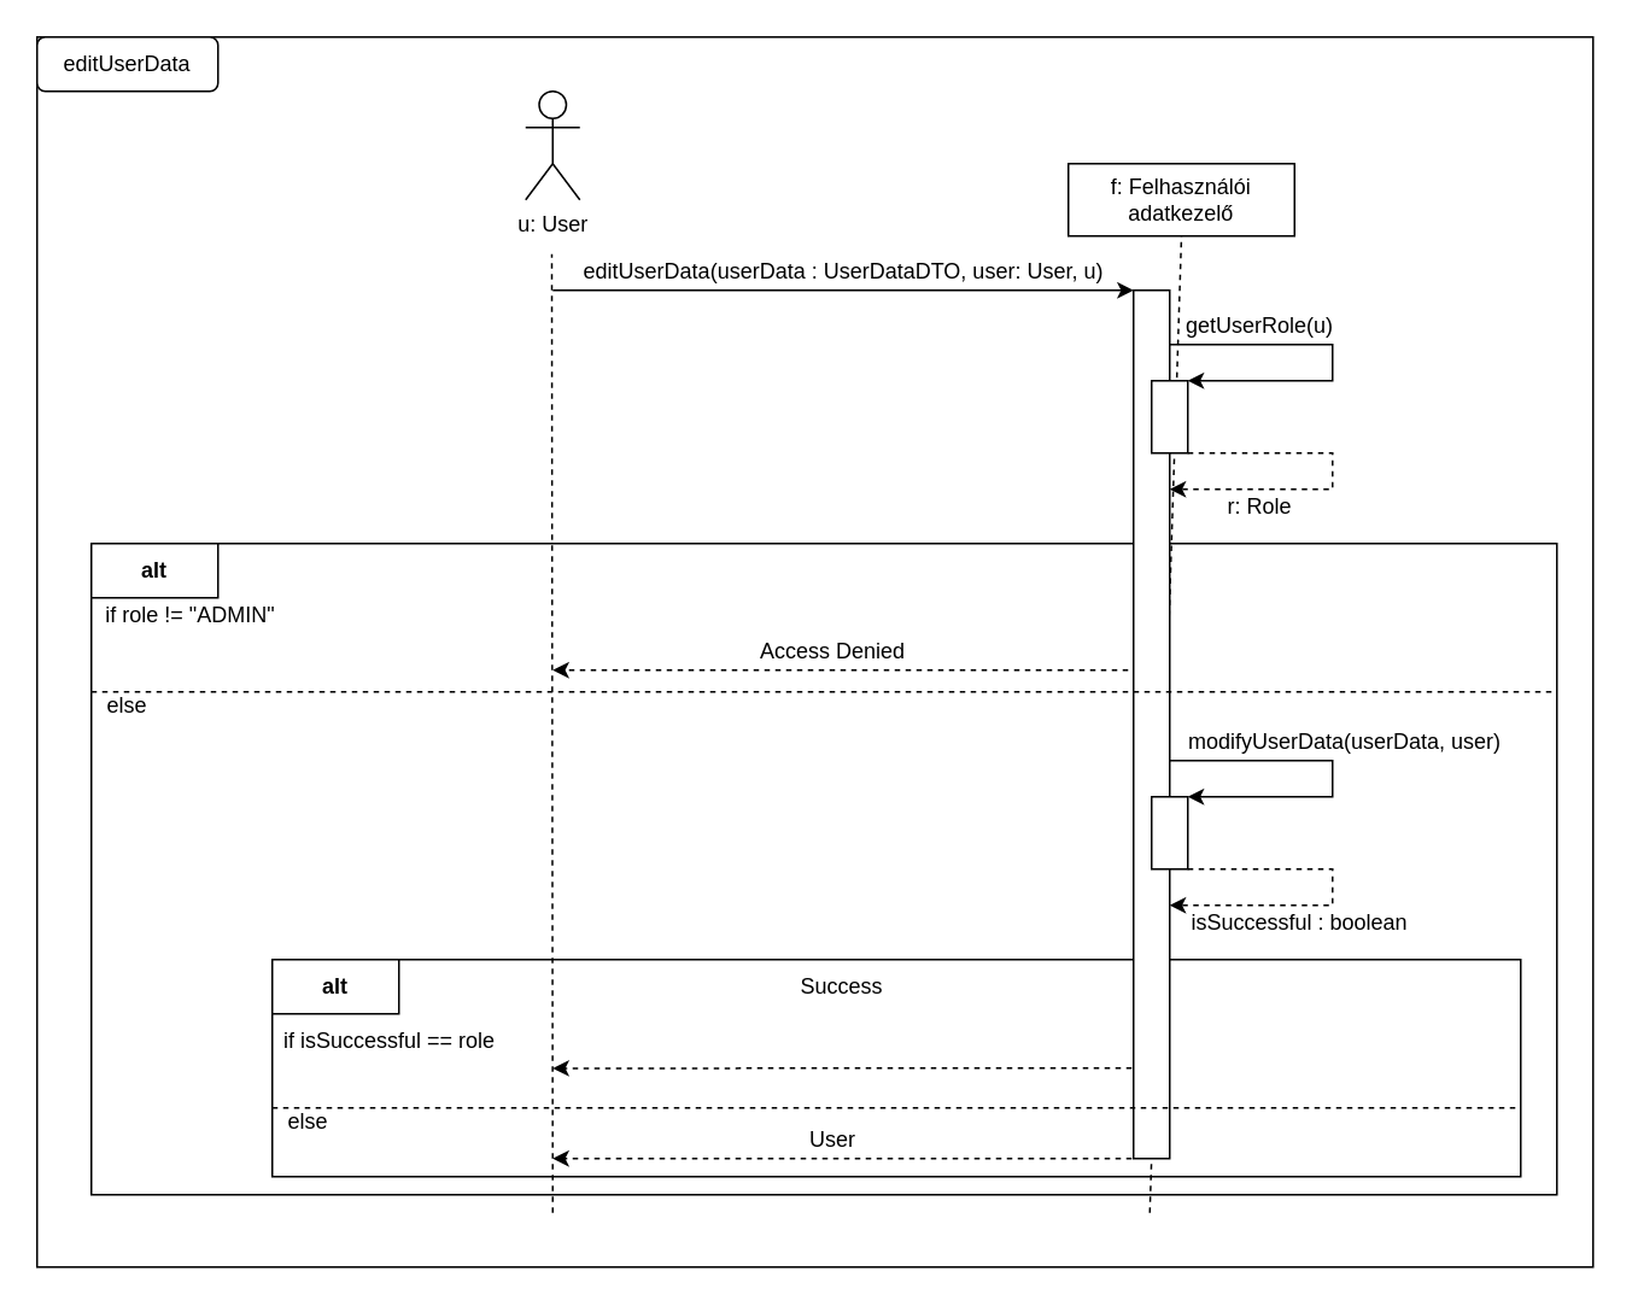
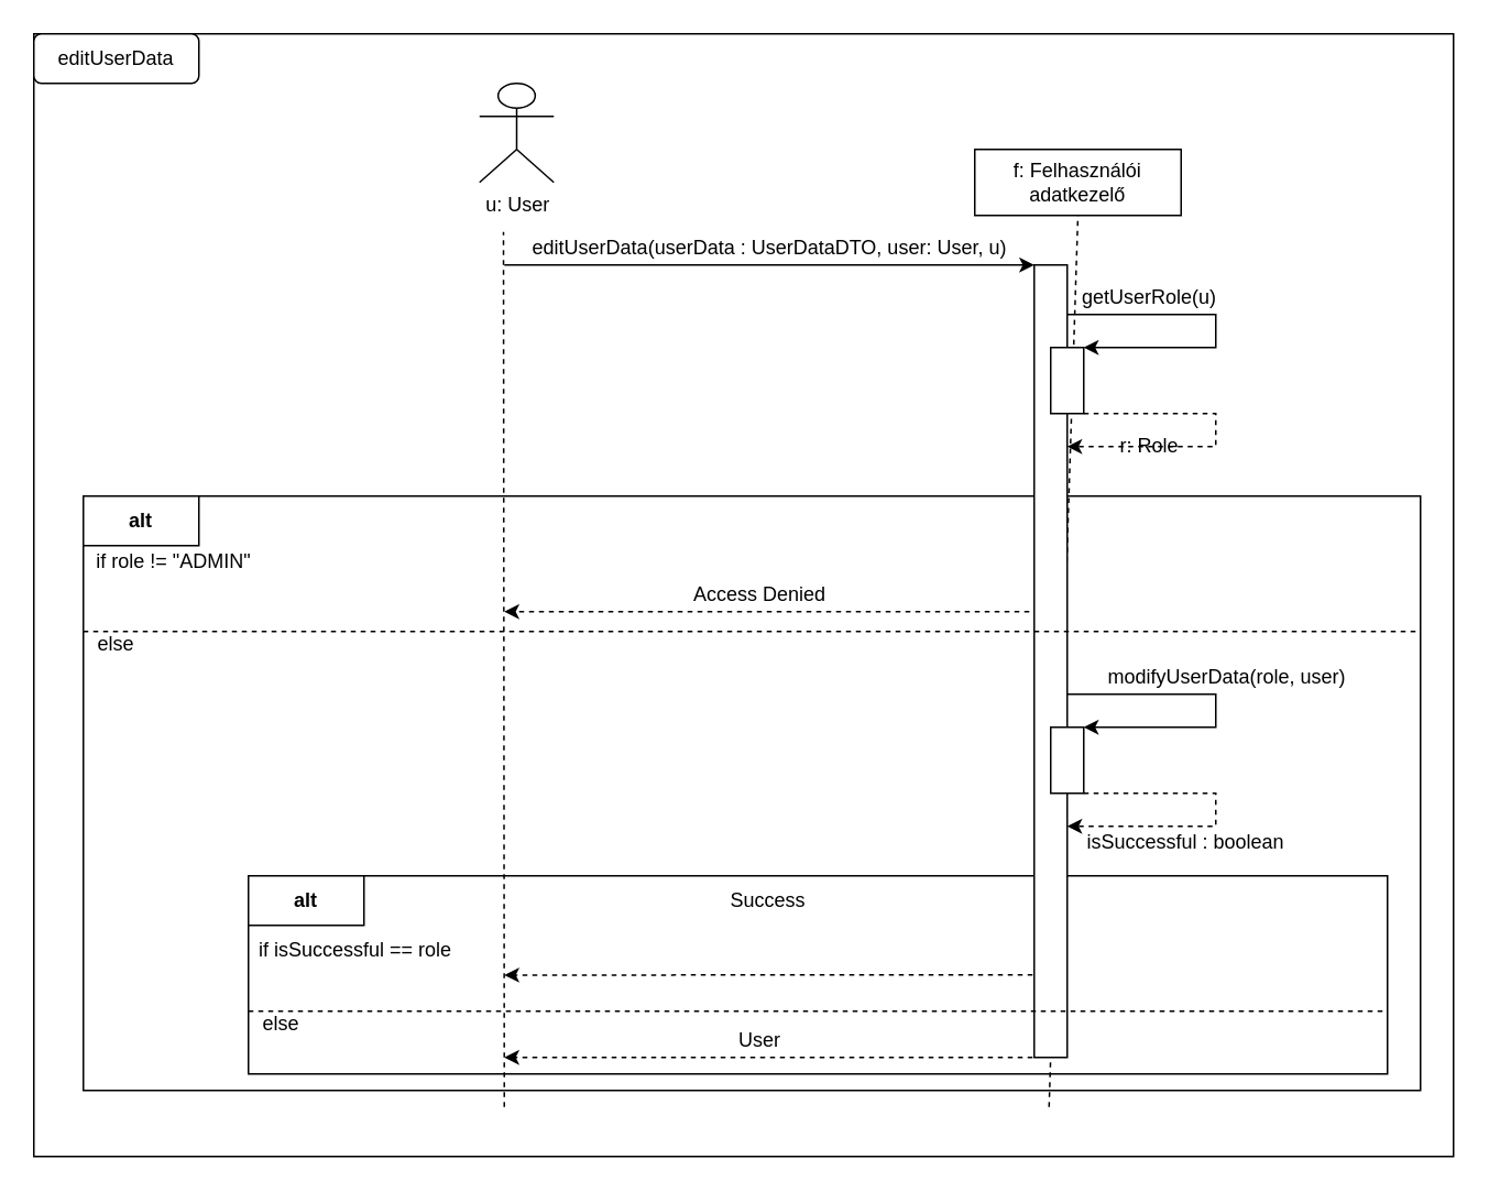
- <mxCell id="6" value="u: User" style="shape=umlActor;verticalLabelPosition=bottom;verticalAlign=top;html=1;outlineConnect=0;" parent="1" vertex="1"><mxGeometry x="290" y="50" width="30" height="60" as="geometry" /></mxCell>
+ <mxCell id="6" value="u: User" style="shape=umlActor;verticalLabelPosition=bottom;verticalAlign=top;html=1;outlineConnect=0;" parent="1" vertex="1"><mxGeometry x="290" y="50" width="45" height="60" as="geometry" /></mxCell>
- <mxCell id="17" value="r: Role" style="text;html=1;strokeColor=none;fillColor=none;align=center;verticalAlign=middle;whiteSpace=wrap;rounded=0;" parent="1" vertex="1"><mxGeometry x="676" y="270" width="40" height="20" as="geometry" /></mxCell>
+ <mxCell id="17" value="r: Role" style="text;html=1;strokeColor=none;fillColor=none;align=center;verticalAlign=middle;whiteSpace=wrap;rounded=0;" parent="1" vertex="1"><mxGeometry x="676" y="260" width="40" height="20" as="geometry" /></mxCell>
- <mxCell id="24" value="modifyUserData(userData, user)" style="text;html=1;strokeColor=none;fillColor=none;align=center;verticalAlign=middle;whiteSpace=wrap;rounded=0;" parent="1" vertex="1"><mxGeometry x="636" y="400" width="214" height="20" as="geometry" /></mxCell>
+ <mxCell id="24" value="modifyUserData(role, user)" style="text;html=1;strokeColor=none;fillColor=none;align=center;verticalAlign=middle;whiteSpace=wrap;rounded=0;" parent="1" vertex="1"><mxGeometry x="636" y="400" width="214" height="20" as="geometry" /></mxCell>
